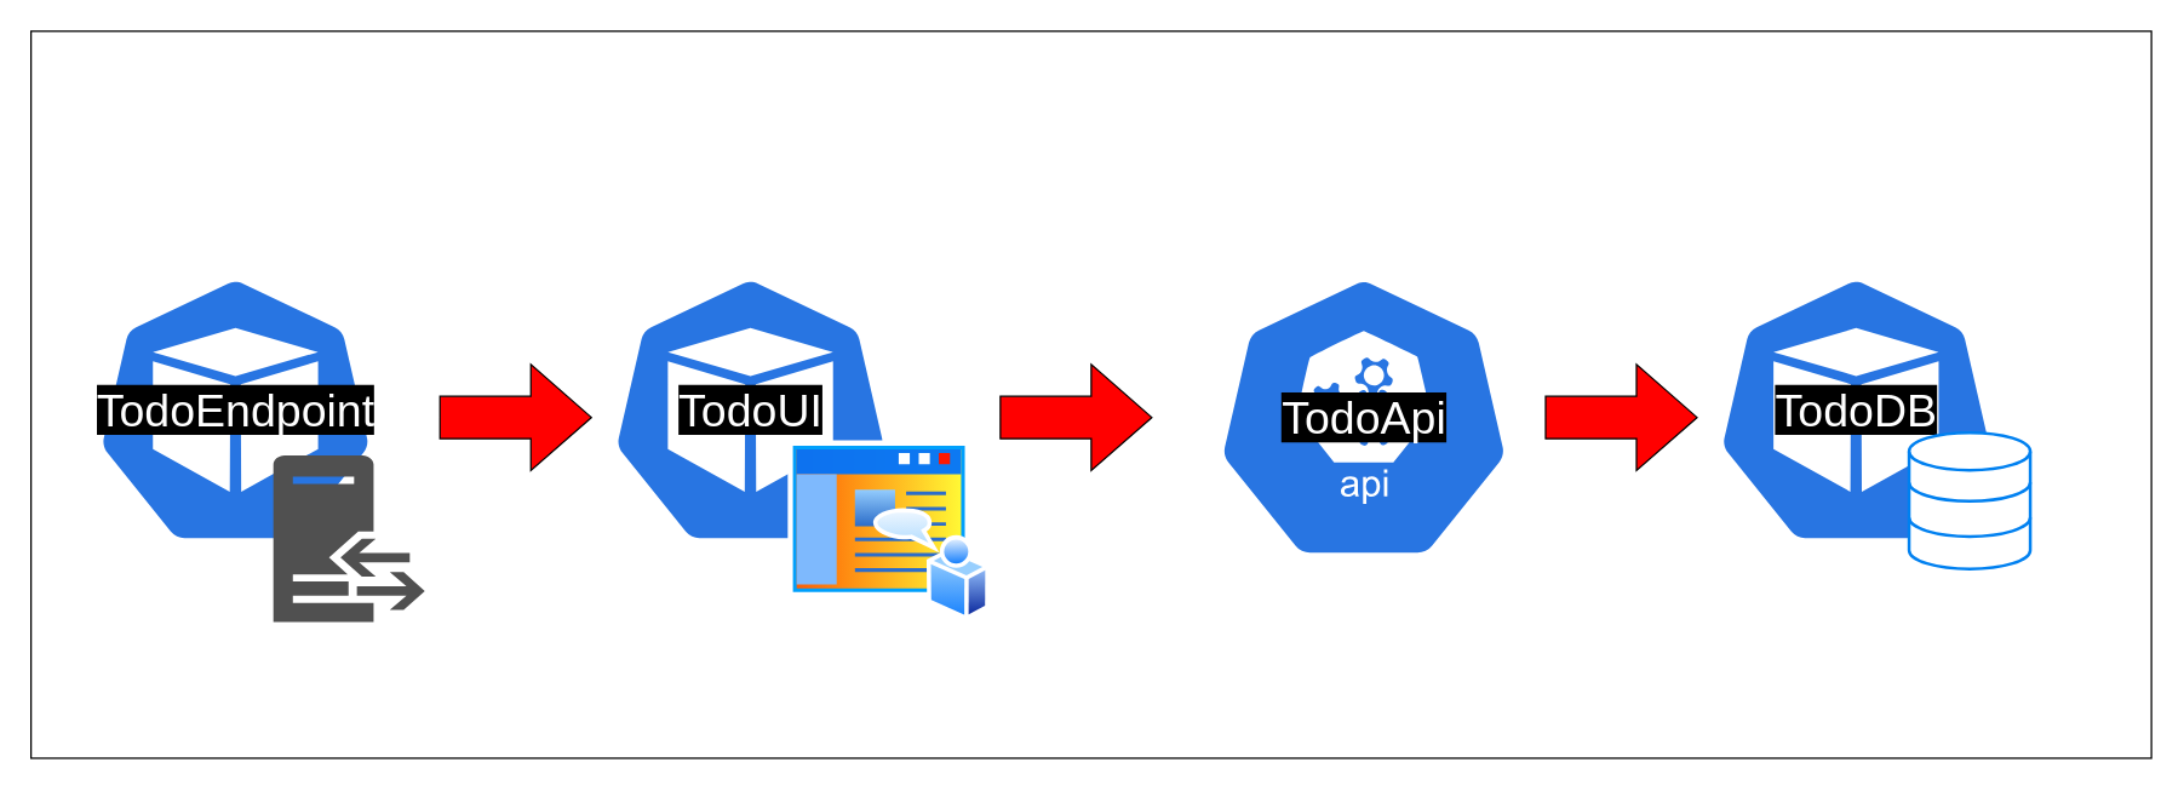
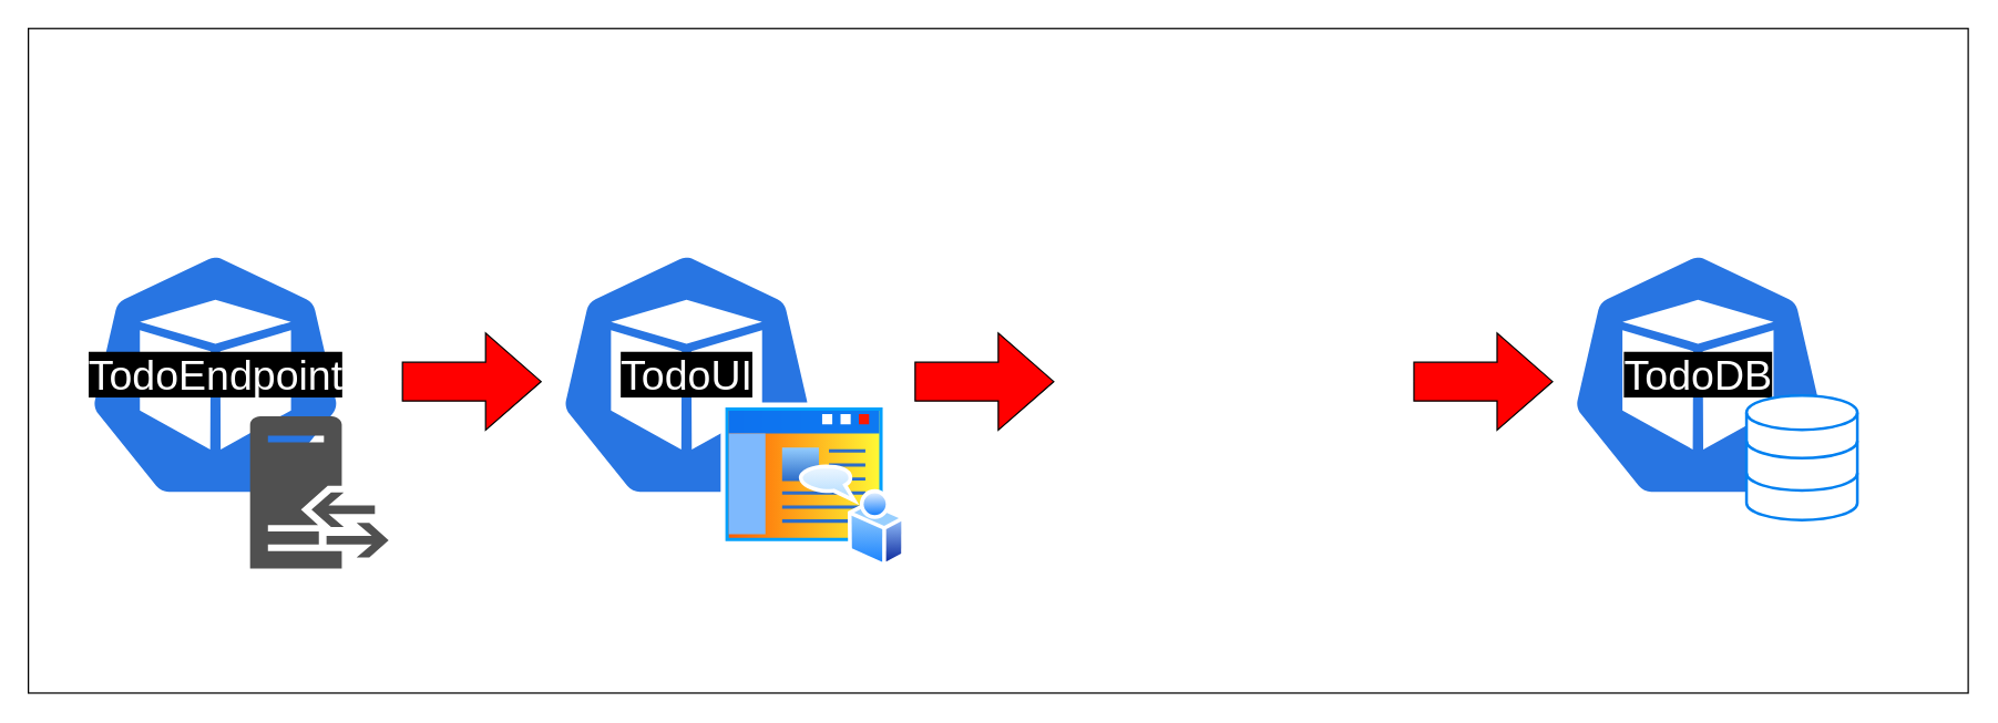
- <mxCell id="8" value="&lt;font style=&quot;font-size: 30px ; background-color: rgb(0 , 0 , 0)&quot; color=&quot;#ffffff&quot;&gt;TodoApi&lt;/font&gt;" style="sketch=0;html=1;dashed=0;whitespace=wrap;fillColor=#2875E2;strokeColor=#ffffff;points=[[0.005,0.63,0],[0.1,0.2,0],[0.9,0.2,0],[0.5,0,0],[0.995,0.63,0],[0.72,0.99,0],[0.5,1,0],[0.28,0.99,0]];shape=mxgraph.kubernetes.icon;prIcon=api" parent="1" vertex="1"><mxGeometry x="790" y="180" width="220" height="190" as="geometry" /></mxCell>
